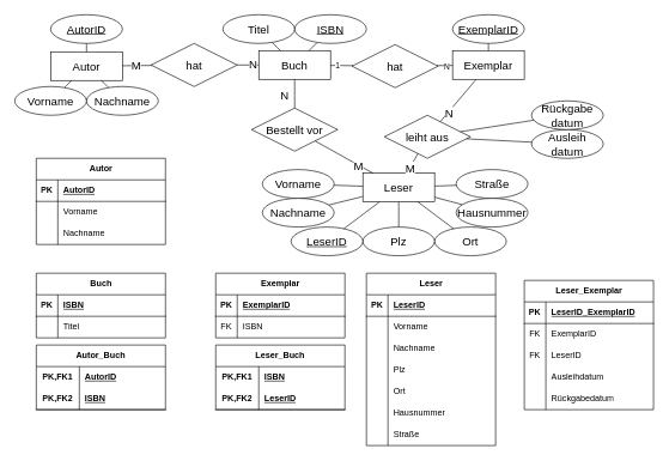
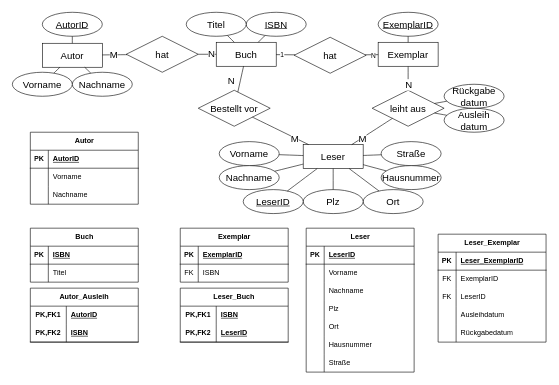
- <mxCell id="8" value="Bestellt vor" style="shape=rhombus;perimeter=rhombusPerimeter;whiteSpace=wrap;html=1;align=center;fontSize=16;" parent="1" vertex="1"><mxGeometry x="350" y="150" width="120" height="60" as="geometry" /></mxCell>
+ <mxCell id="8" value="Bestellt vor" style="shape=rhombus;perimeter=rhombusPerimeter;whiteSpace=wrap;html=1;align=center;fontSize=16;" parent="1" vertex="1"><mxGeometry x="330" y="150" width="120" height="60" as="geometry" /></mxCell>
- <mxCell id="4" value="leiht aus" style="shape=rhombus;perimeter=rhombusPerimeter;whiteSpace=wrap;html=1;align=center;fontSize=16;" parent="1" vertex="1"><mxGeometry x="535" y="160" width="120" height="60" as="geometry" /></mxCell>
+ <mxCell id="4" value="leiht aus" style="shape=rhombus;perimeter=rhombusPerimeter;whiteSpace=wrap;html=1;align=center;fontSize=16;" parent="1" vertex="1"><mxGeometry x="620" y="150" width="120" height="60" as="geometry" /></mxCell>
- <mxCell id="119" value="LeserID_ExemplarID" style="shape=partialRectangle;connectable=0;fillColor=none;top=0;left=0;bottom=0;right=0;align=left;spacingLeft=6;fontStyle=5;overflow=hidden;whiteSpace=wrap;html=1;" vertex="1" parent="117"><mxGeometry x="30" width="150" height="30" as="geometry"><mxRectangle width="150" height="30" as="alternateBounds" /></mxGeometry></mxCell>
+ <mxCell id="119" value="Leser_ExemplarID" style="shape=partialRectangle;connectable=0;fillColor=none;top=0;left=0;bottom=0;right=0;align=left;spacingLeft=6;fontStyle=5;overflow=hidden;whiteSpace=wrap;html=1;" vertex="1" parent="117"><mxGeometry x="30" width="150" height="30" as="geometry"><mxRectangle width="150" height="30" as="alternateBounds" /></mxGeometry></mxCell>
- <mxCell id="102" value="Autor_Buch" style="shape=table;startSize=30;container=1;collapsible=1;childLayout=tableLayout;fixedRows=1;rowLines=0;fontStyle=1;align=center;resizeLast=1;html=1;whiteSpace=wrap;" vertex="1" parent="1"><mxGeometry x="50" y="480" width="180" height="90" as="geometry" /></mxCell>
+ <mxCell id="102" value="Autor_Ausleih" style="shape=table;startSize=30;container=1;collapsible=1;childLayout=tableLayout;fixedRows=1;rowLines=0;fontStyle=1;align=center;resizeLast=1;html=1;whiteSpace=wrap;" vertex="1" parent="1"><mxGeometry x="50" y="480" width="180" height="90" as="geometry" /></mxCell>
